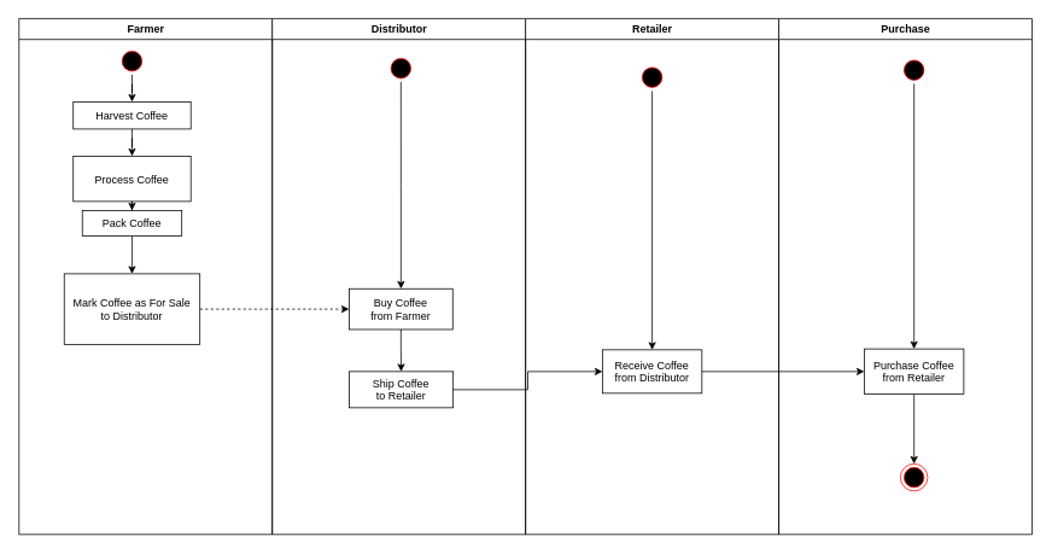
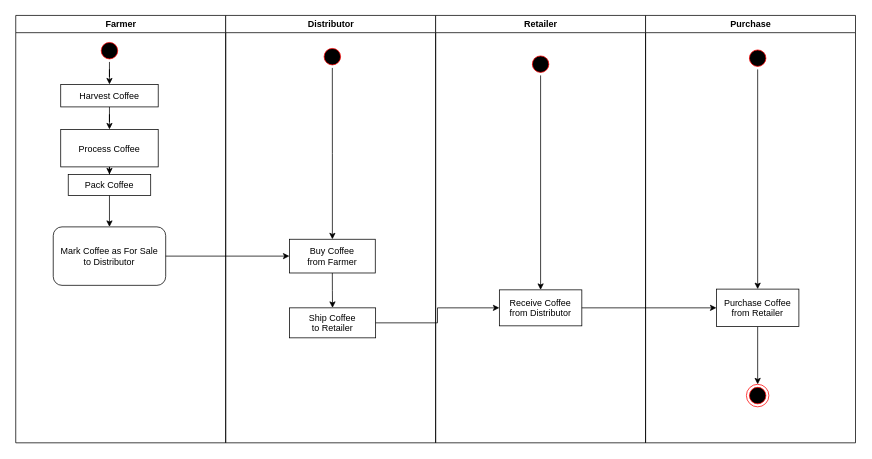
- <mxCell id="11" value="Mark Coffee as For Sale&#10;to Distributor" style="fontColor=default;fillColor=default;strokeColor=default;" vertex="1" parent="2"><mxGeometry x="50" y="282" width="150" height="78" as="geometry" /></mxCell>
+ <mxCell id="11" value="Mark Coffee as For Sale&#10;to Distributor" style="fontColor=default;fillColor=default;strokeColor=default;rounded=1;" vertex="1" parent="2"><mxGeometry x="50" y="282" width="150" height="78" as="geometry" /></mxCell>
- <mxCell id="28" style="edgeStyle=orthogonalEdgeStyle;rounded=0;orthogonalLoop=1;jettySize=auto;html=1;entryX=0;entryY=0.5;entryDx=0;entryDy=0;labelBackgroundColor=default;fontColor=default;strokeColor=default;dashed=1;" edge="1" parent="1" source="11" target="16"><mxGeometry relative="1" as="geometry" /></mxCell>
+ <mxCell id="28" style="edgeStyle=orthogonalEdgeStyle;rounded=0;orthogonalLoop=1;jettySize=auto;html=1;entryX=0;entryY=0.5;entryDx=0;entryDy=0;labelBackgroundColor=default;fontColor=default;strokeColor=default;" edge="1" parent="1" source="11" target="16"><mxGeometry relative="1" as="geometry" /></mxCell>
